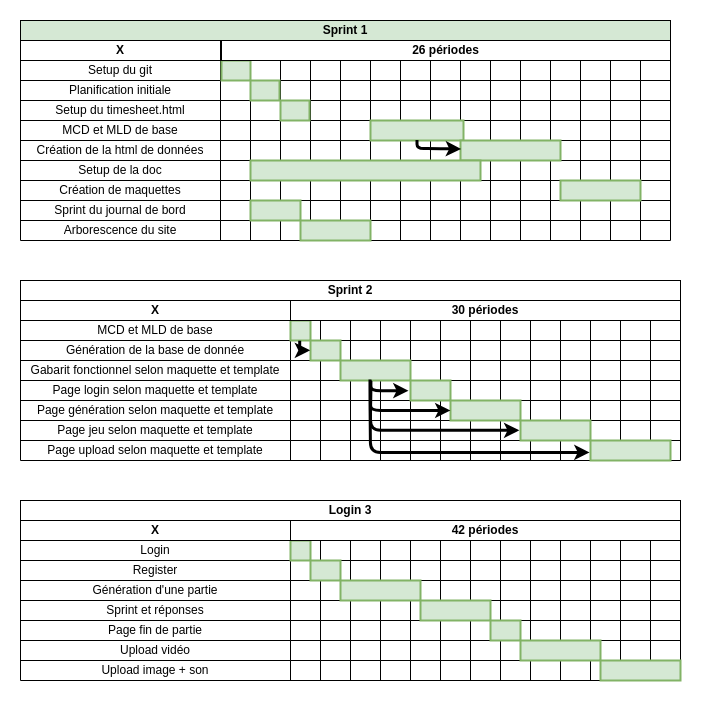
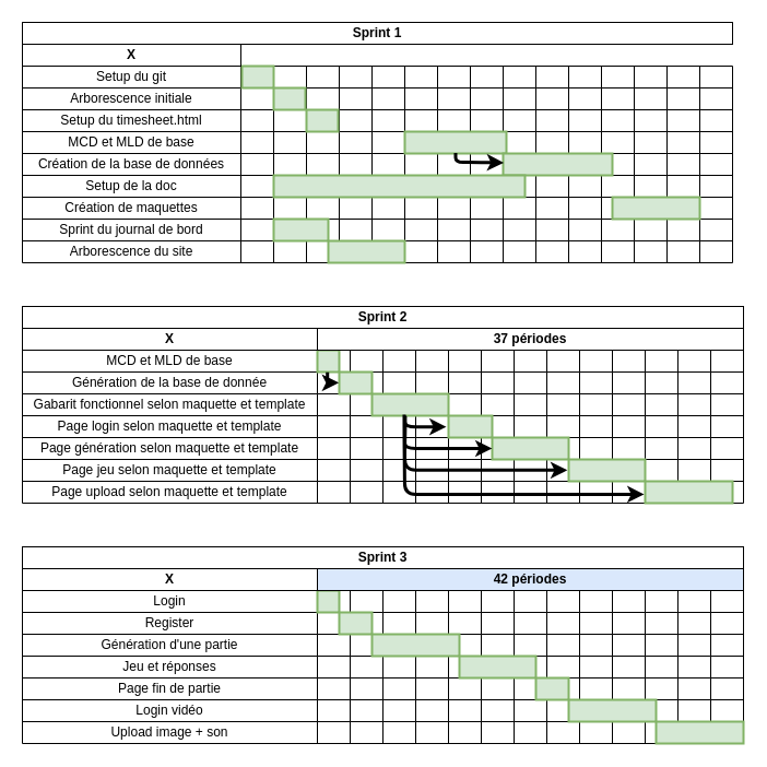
- <mxCell id="166" value="Sprint 1" style="rounded=0;whiteSpace=wrap;html=1;fontStyle=1;fillColor=#d5e8d4;" parent="1" vertex="1"><mxGeometry x="20" y="20" width="650" height="20" as="geometry" /></mxCell>
+ <mxCell id="166" value="Sprint 1" style="rounded=0;whiteSpace=wrap;html=1;fontStyle=1" parent="1" vertex="1"><mxGeometry x="20" y="20" width="650" height="20" as="geometry" /></mxCell>
- <mxCell id="167" value="26 périodes" style="rounded=0;whiteSpace=wrap;html=1;fontStyle=1" parent="1" vertex="1"><mxGeometry x="221" y="40" width="449" height="20" as="geometry" /></mxCell>
- <mxCell id="21" value="Planification initiale" style="shape=partialRectangle;html=1;whiteSpace=wrap;connectable=0;fillColor=none;top=0;left=0;bottom=0;right=0;overflow=hidden;" parent="20" vertex="1"><mxGeometry width="200" height="20" as="geometry" /></mxCell>
+ <mxCell id="21" value="Arborescence initiale" style="shape=partialRectangle;html=1;whiteSpace=wrap;connectable=0;fillColor=none;top=0;left=0;bottom=0;right=0;overflow=hidden;" parent="20" vertex="1"><mxGeometry width="200" height="20" as="geometry" /></mxCell>
- <mxCell id="72" value="Création de la html de données" style="shape=partialRectangle;html=1;whiteSpace=wrap;connectable=0;fillColor=none;top=0;left=0;bottom=0;right=0;overflow=hidden;" parent="71" vertex="1"><mxGeometry width="200" height="20" as="geometry" /></mxCell>
+ <mxCell id="72" value="Création de la base de données" style="shape=partialRectangle;html=1;whiteSpace=wrap;connectable=0;fillColor=none;top=0;left=0;bottom=0;right=0;overflow=hidden;" parent="71" vertex="1"><mxGeometry width="200" height="20" as="geometry" /></mxCell>
- <mxCell id="277" value="30 périodes" style="rounded=0;whiteSpace=wrap;html=1;fontStyle=1" parent="1" vertex="1"><mxGeometry x="290" y="300" width="390" height="20" as="geometry" /></mxCell>
+ <mxCell id="277" value="37 périodes" style="rounded=0;whiteSpace=wrap;html=1;fontStyle=1" parent="1" vertex="1"><mxGeometry x="290" y="300" width="390" height="20" as="geometry" /></mxCell>
- <mxCell id="397" value="Login 3" style="rounded=0;whiteSpace=wrap;html=1;fontStyle=1" vertex="1" parent="1"><mxGeometry x="20" y="500" width="660" height="20" as="geometry" /></mxCell>
+ <mxCell id="397" value="Sprint 3" style="rounded=0;whiteSpace=wrap;html=1;fontStyle=1" vertex="1" parent="1"><mxGeometry x="20" y="500" width="660" height="20" as="geometry" /></mxCell>
- <mxCell id="398" value="42 périodes" style="rounded=0;whiteSpace=wrap;html=1;fontStyle=1" vertex="1" parent="1"><mxGeometry x="290" y="520" width="390" height="20" as="geometry" /></mxCell>
+ <mxCell id="398" value="42 périodes" style="rounded=0;whiteSpace=wrap;html=1;fontStyle=1;fillColor=#dae8fc;" vertex="1" parent="1"><mxGeometry x="290" y="520" width="390" height="20" as="geometry" /></mxCell>
- <mxCell id="337" value="Sprint et réponses" style="shape=partialRectangle;html=1;whiteSpace=wrap;connectable=0;fillColor=none;top=0;left=0;bottom=0;right=0;overflow=hidden;" vertex="1" parent="336"><mxGeometry width="270" height="20" as="geometry" /></mxCell>
+ <mxCell id="337" value="Jeu et réponses" style="shape=partialRectangle;html=1;whiteSpace=wrap;connectable=0;fillColor=none;top=0;left=0;bottom=0;right=0;overflow=hidden;" vertex="1" parent="336"><mxGeometry width="270" height="20" as="geometry" /></mxCell>
- <mxCell id="367" value="Upload vidéo" style="shape=partialRectangle;html=1;whiteSpace=wrap;connectable=0;fillColor=none;top=0;left=0;bottom=0;right=0;overflow=hidden;" vertex="1" parent="366"><mxGeometry width="270" height="20" as="geometry" /></mxCell>
+ <mxCell id="367" value="Login vidéo" style="shape=partialRectangle;html=1;whiteSpace=wrap;connectable=0;fillColor=none;top=0;left=0;bottom=0;right=0;overflow=hidden;" vertex="1" parent="366"><mxGeometry width="270" height="20" as="geometry" /></mxCell>
